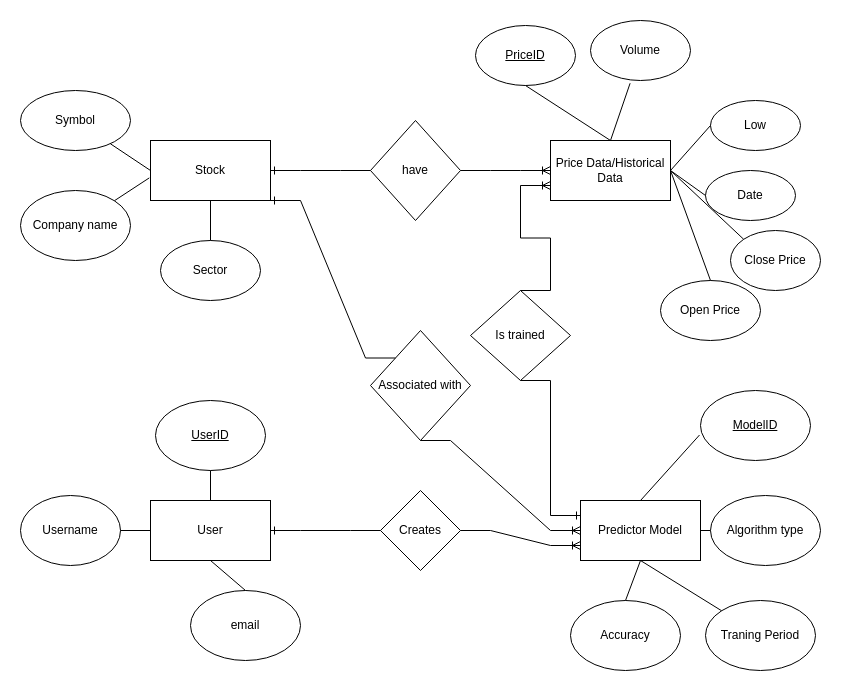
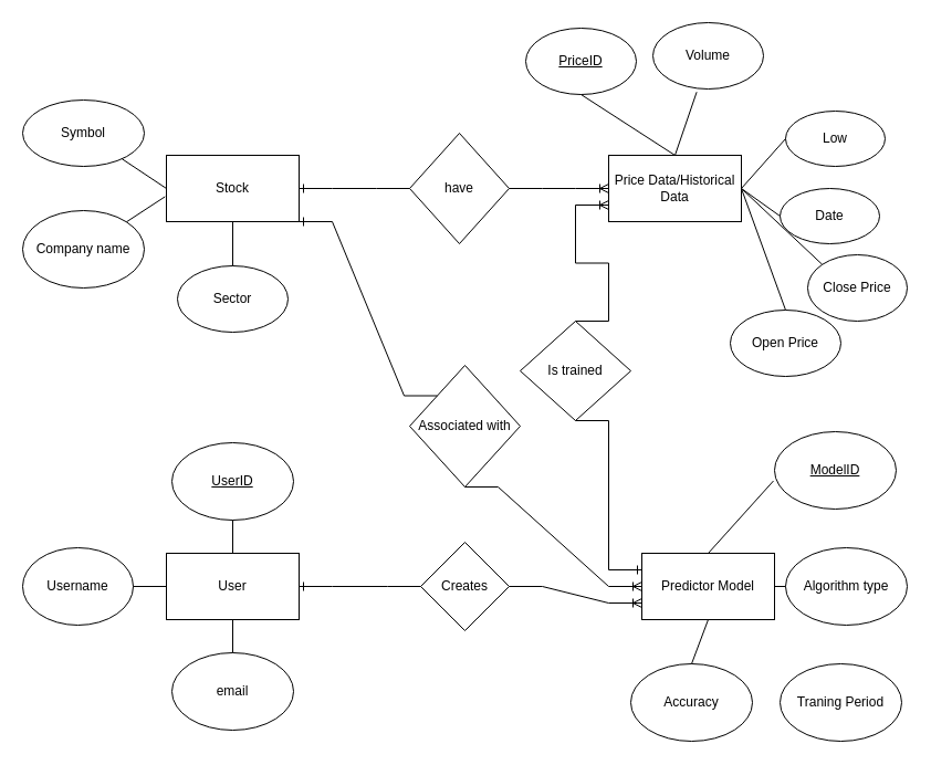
- <mxCell id="37" value="" style="endArrow=none;html=1;rounded=0;entryX=0.5;entryY=1;entryDx=0;entryDy=0;exitX=0;exitY=0;exitDx=0;exitDy=0;" parent="1" source="33" target="29" edge="1"><mxGeometry width="50" height="50" relative="1" as="geometry"><mxPoint x="450" y="620" as="sourcePoint" /><mxPoint x="500" y="570" as="targetPoint" /></mxGeometry></mxCell>
- <mxCell id="25" value="email" style="ellipse;whiteSpace=wrap;html=1;" parent="1" vertex="1"><mxGeometry x="190" y="590" width="110" height="70" as="geometry" /></mxCell>
+ <mxCell id="25" value="email" style="ellipse;whiteSpace=wrap;html=1;" parent="1" vertex="1"><mxGeometry x="155" y="590" width="110" height="70" as="geometry" /></mxCell>
